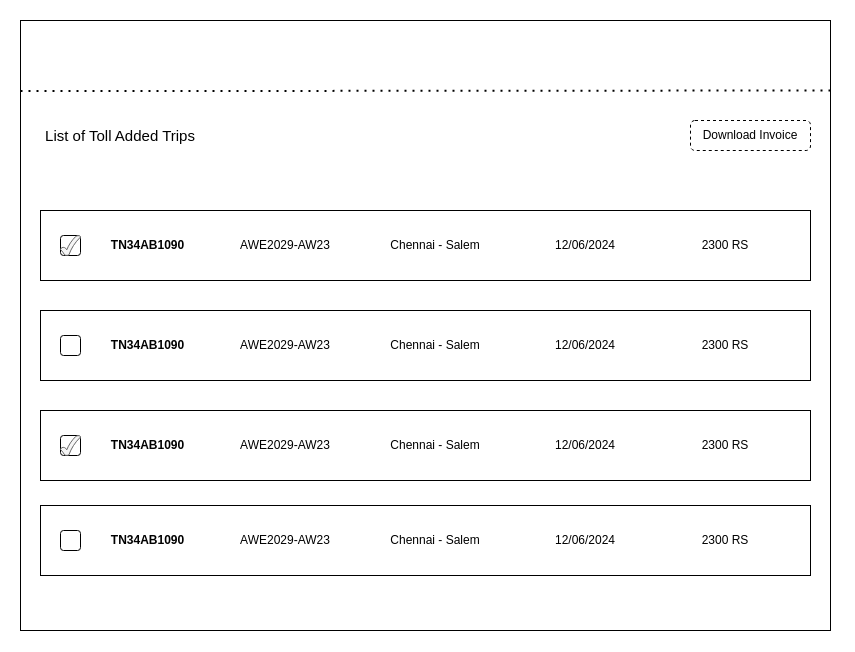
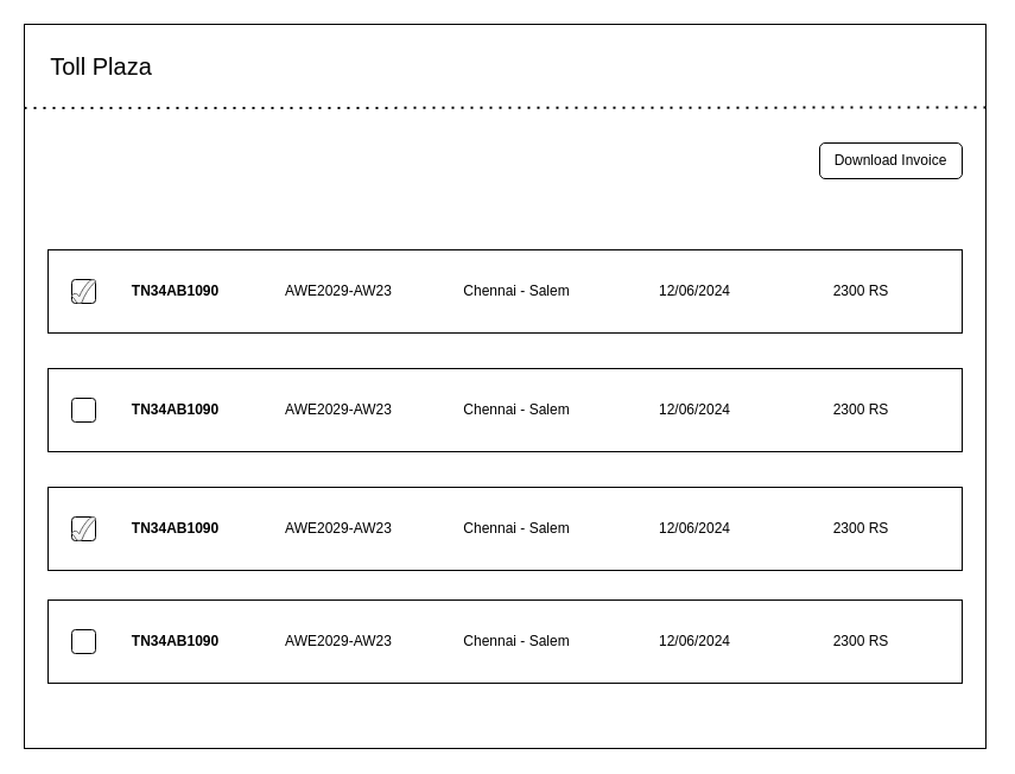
+ <mxCell id="3" value="Toll Plaza" style="text;html=1;align=center;verticalAlign=middle;whiteSpace=wrap;rounded=0;fontSize=20;" vertex="1" parent="1"><mxGeometry x="30" y="40" width="110" height="30" as="geometry" /></mxCell>
- <mxCell id="5" value="List of Toll Added Trips" style="text;html=1;align=center;verticalAlign=middle;whiteSpace=wrap;rounded=0;fontSize=15;" vertex="1" parent="1"><mxGeometry x="40" y="120" width="160" height="30" as="geometry" /></mxCell>
- <mxCell id="6" value="Download Invoice" style="rounded=1;whiteSpace=wrap;html=1;dashed=1;" vertex="1" parent="1"><mxGeometry x="690" y="120" width="120" height="30" as="geometry" /></mxCell>
+ <mxCell id="6" value="Download Invoice" style="rounded=1;whiteSpace=wrap;html=1;" vertex="1" parent="1"><mxGeometry x="690" y="120" width="120" height="30" as="geometry" /></mxCell>
